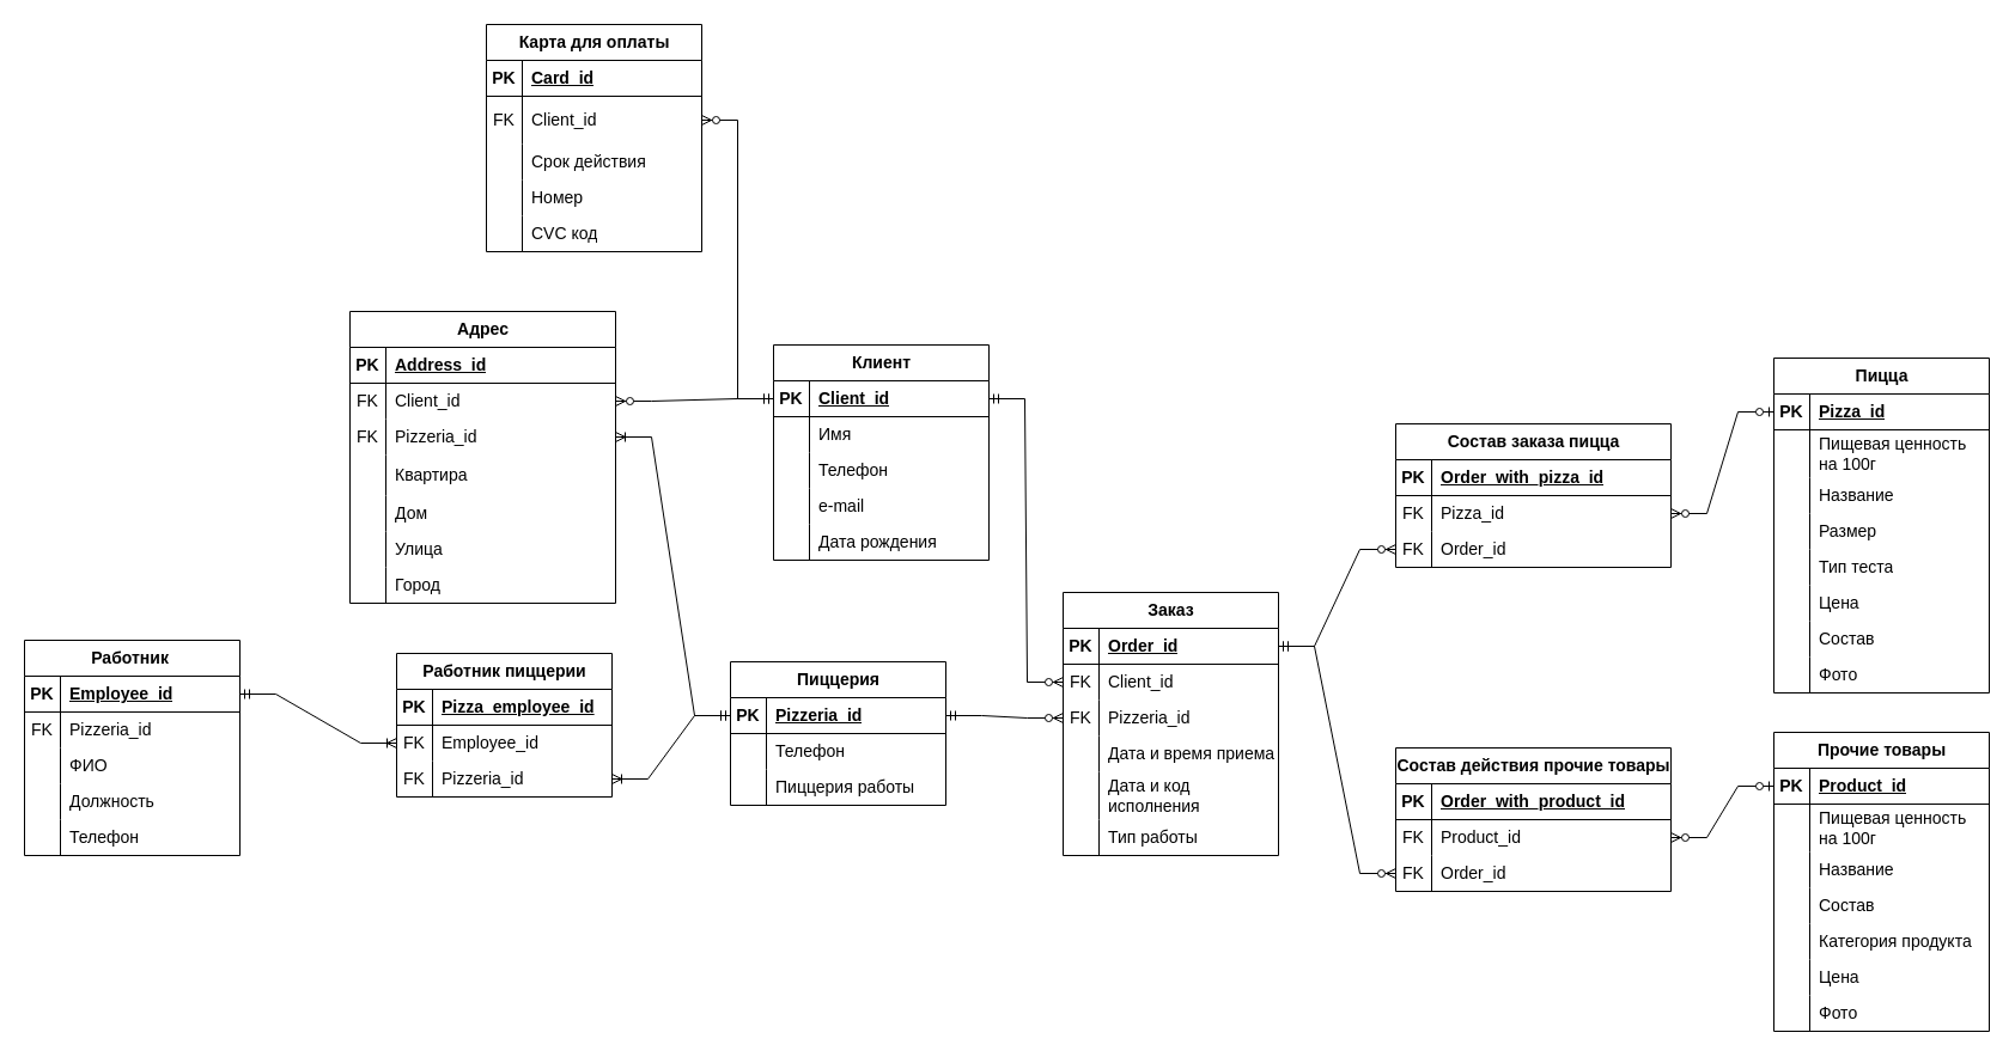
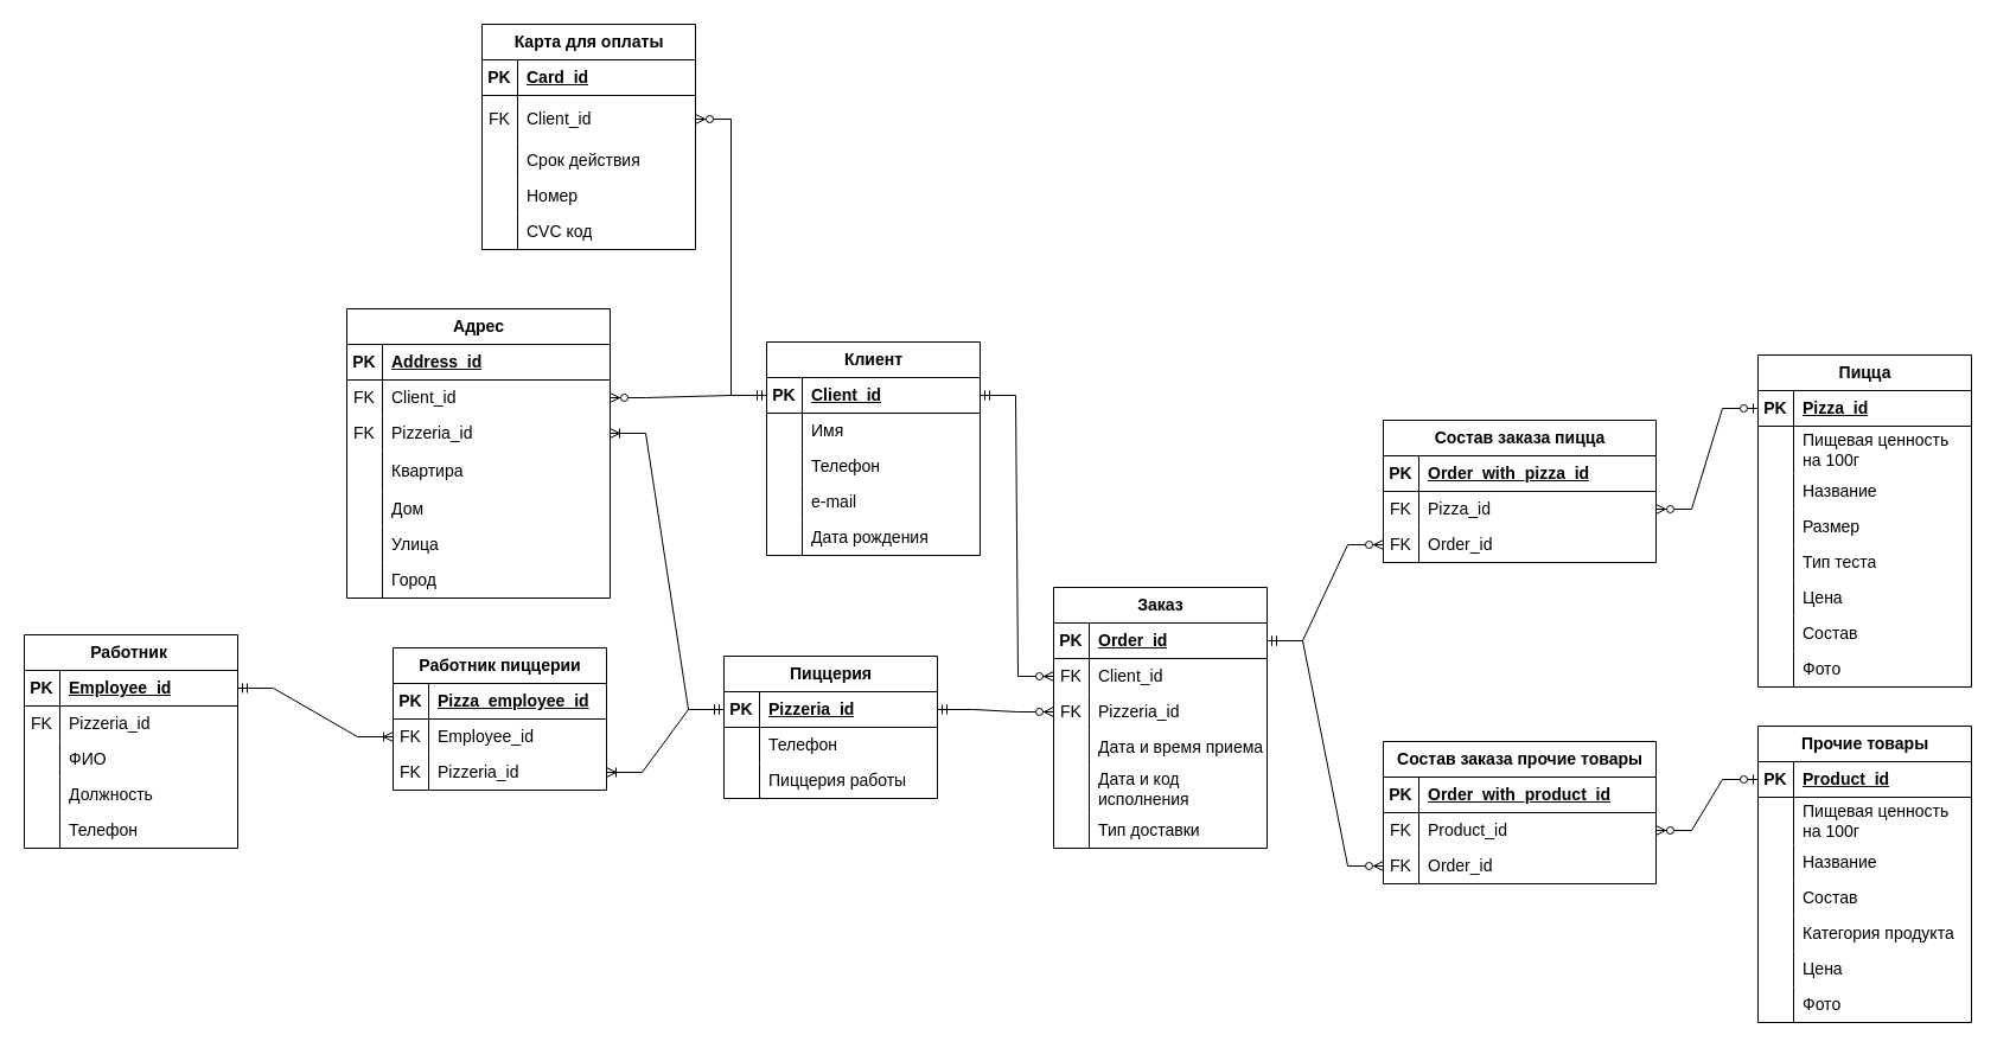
- <mxCell id="175" value="Состав действия прочие товары" style="shape=table;startSize=30;container=1;collapsible=1;childLayout=tableLayout;fixedRows=1;rowLines=0;fontStyle=1;align=center;resizeLast=1;html=1;fontSize=14;" vertex="1" parent="1"><mxGeometry x="1166" y="625" width="230" height="120" as="geometry" /></mxCell>
+ <mxCell id="175" value="Состав заказа прочие товары" style="shape=table;startSize=30;container=1;collapsible=1;childLayout=tableLayout;fixedRows=1;rowLines=0;fontStyle=1;align=center;resizeLast=1;html=1;fontSize=14;" vertex="1" parent="1"><mxGeometry x="1166" y="625" width="230" height="120" as="geometry" /></mxCell>
- <mxCell id="74" value="Тип работы" style="shape=partialRectangle;connectable=0;fillColor=none;top=0;left=0;bottom=0;right=0;align=left;spacingLeft=6;overflow=hidden;whiteSpace=wrap;html=1;fontSize=14;" parent="72" vertex="1"><mxGeometry x="30" width="150" height="30" as="geometry"><mxRectangle width="150" height="30" as="alternateBounds" /></mxGeometry></mxCell>
+ <mxCell id="74" value="Тип доставки" style="shape=partialRectangle;connectable=0;fillColor=none;top=0;left=0;bottom=0;right=0;align=left;spacingLeft=6;overflow=hidden;whiteSpace=wrap;html=1;fontSize=14;" parent="72" vertex="1"><mxGeometry x="30" width="150" height="30" as="geometry"><mxRectangle width="150" height="30" as="alternateBounds" /></mxGeometry></mxCell>
